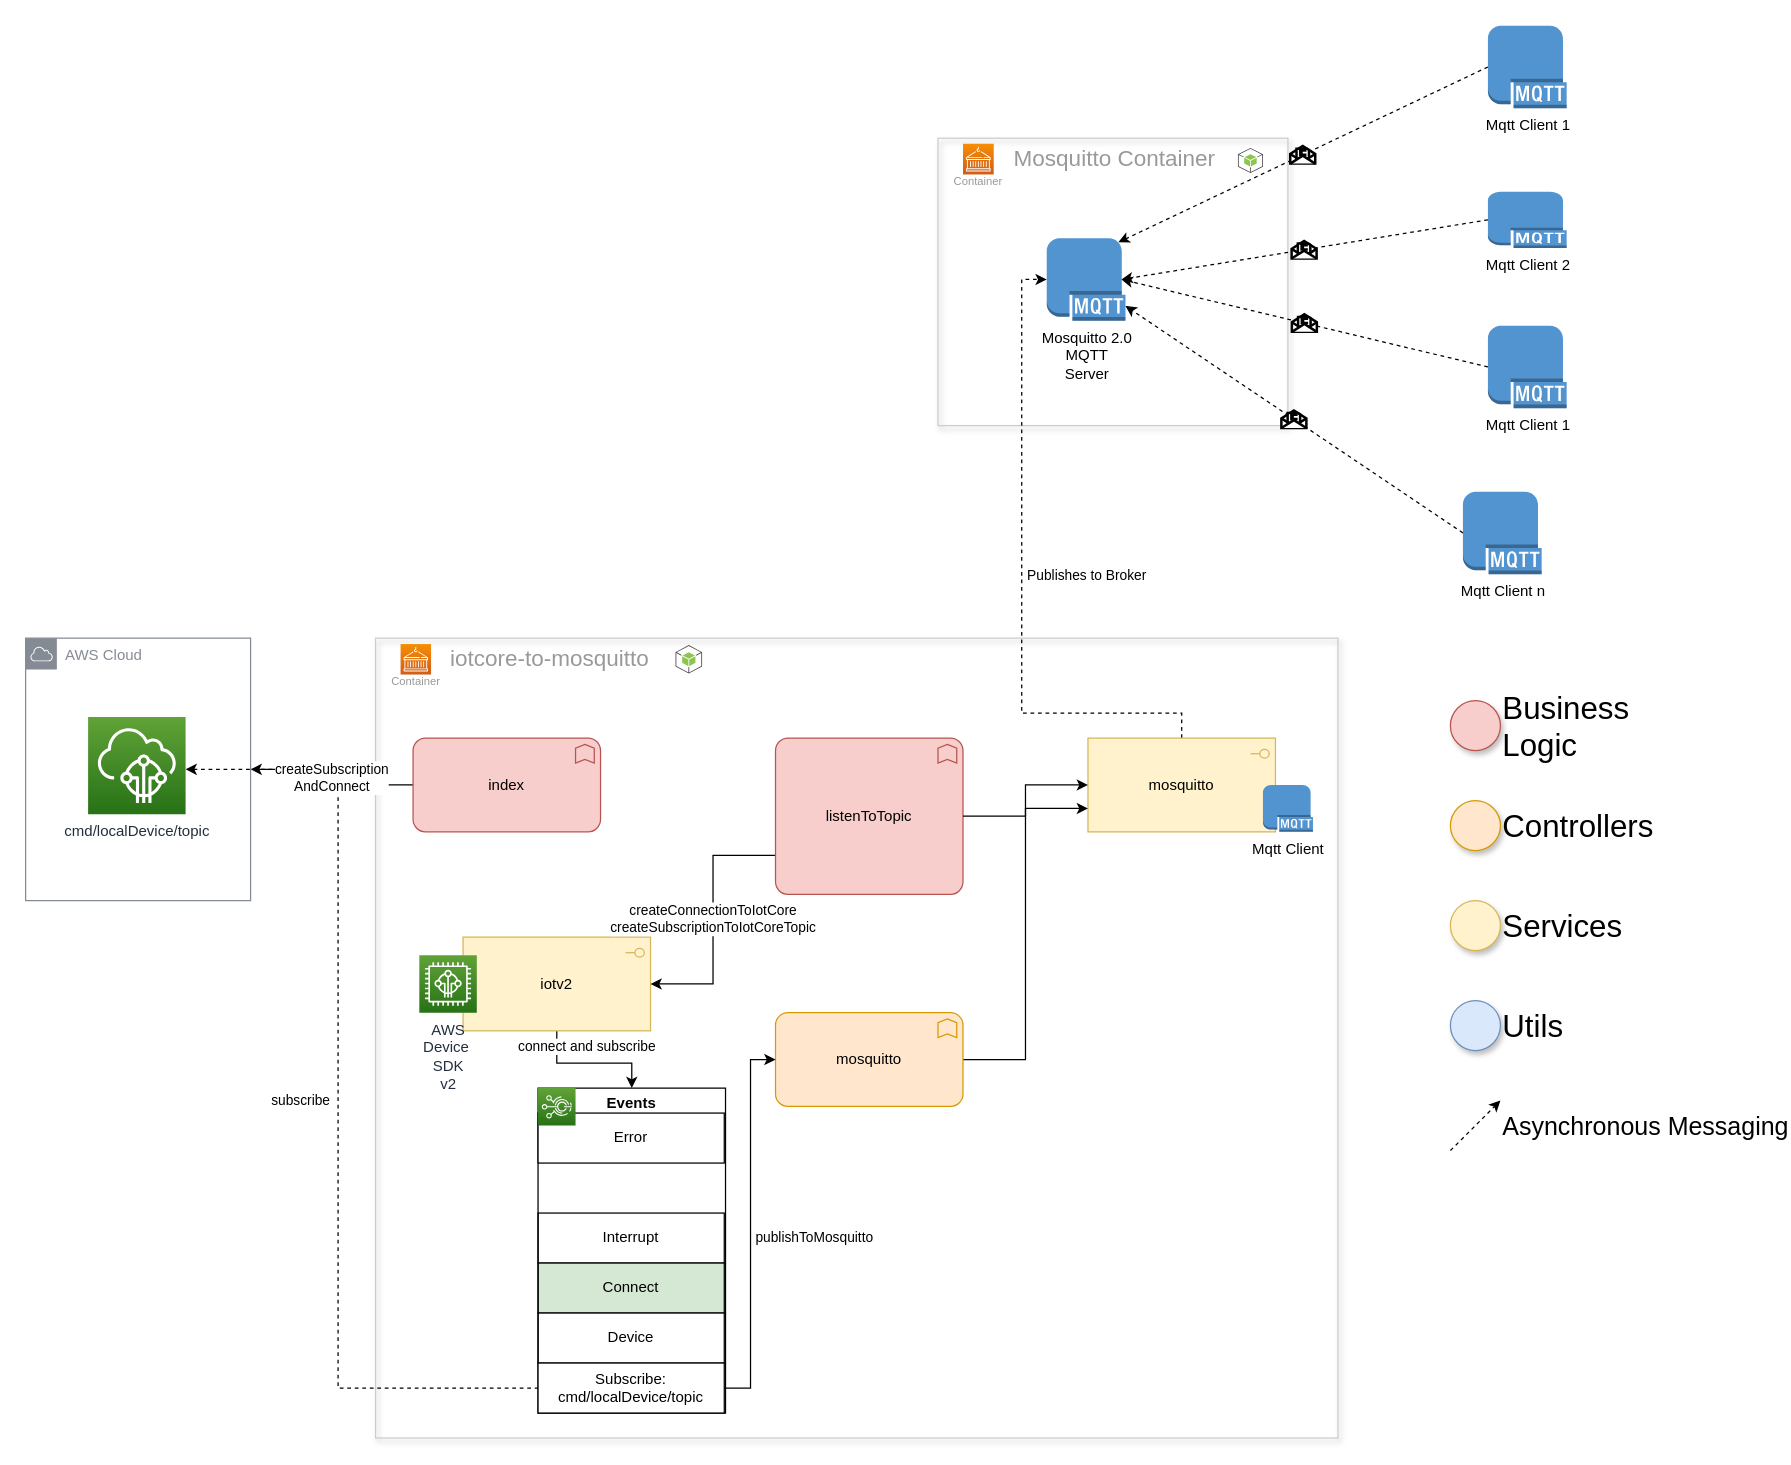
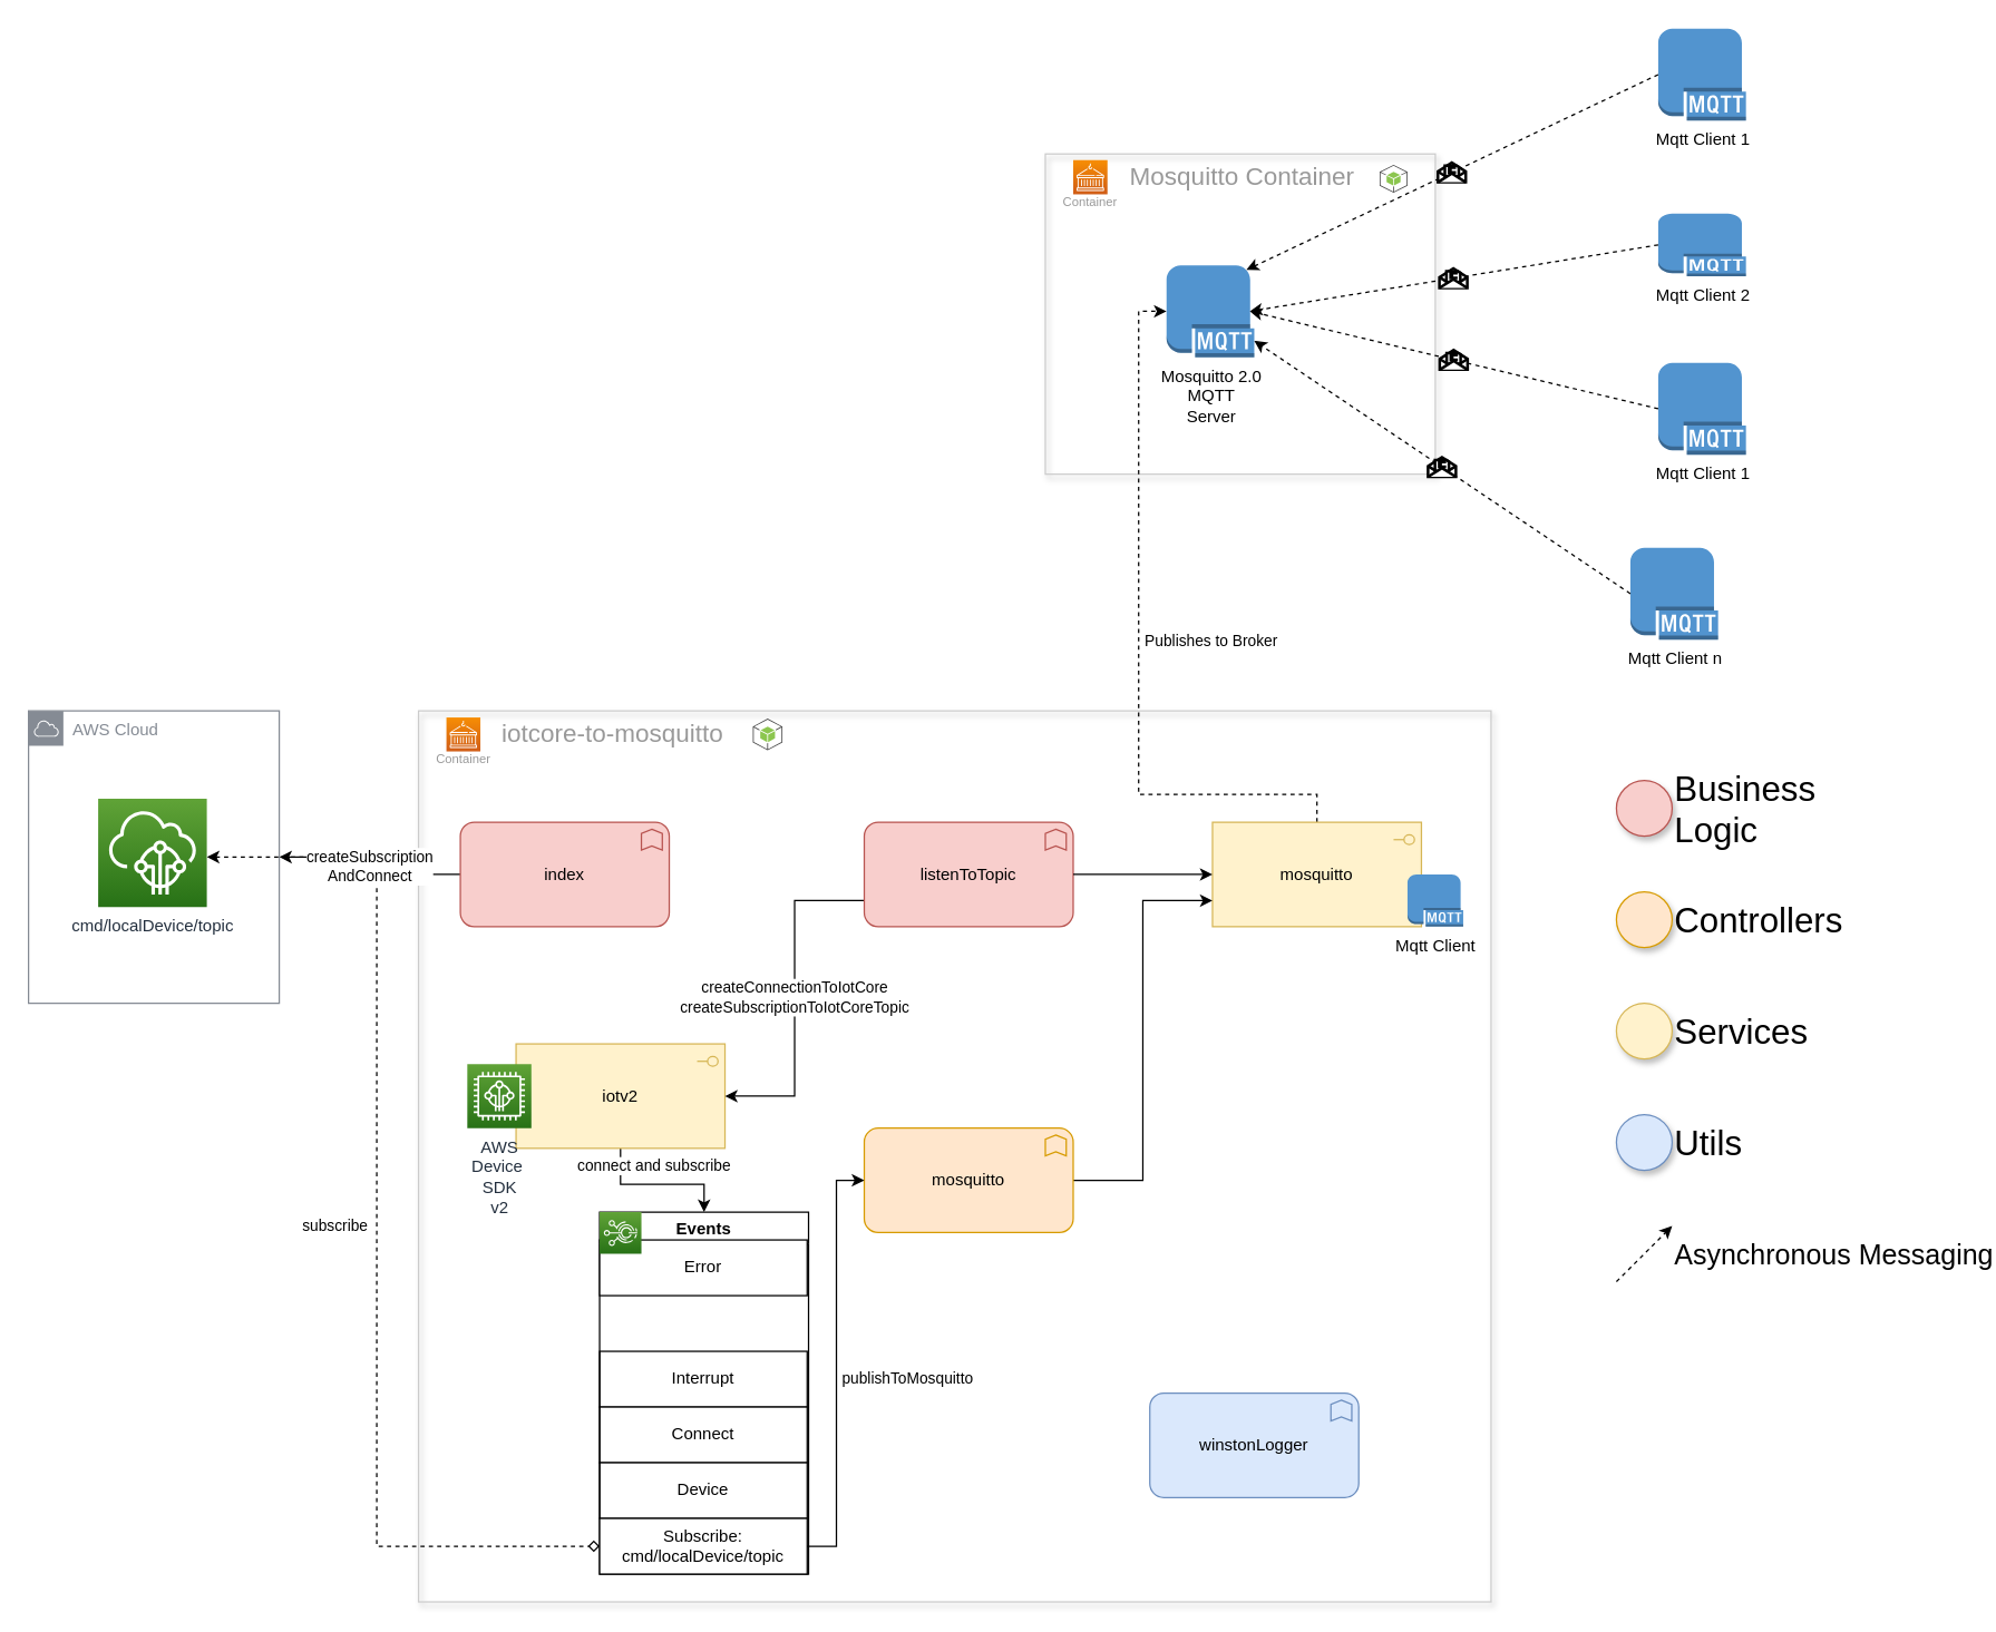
- <mxCell id="35" value="listenToTopic" style="html=1;outlineConnect=0;whiteSpace=wrap;fillColor=#f8cecc;shape=mxgraph.archimate3.application;appType=func;archiType=rounded;strokeColor=#b85450;" parent="1" vertex="1"><mxGeometry x="620" y="590" width="150" height="125" as="geometry" /></mxCell>
+ <mxCell id="35" value="listenToTopic" style="html=1;outlineConnect=0;whiteSpace=wrap;fillColor=#f8cecc;shape=mxgraph.archimate3.application;appType=func;archiType=rounded;strokeColor=#b85450;" parent="1" vertex="1"><mxGeometry x="620" y="590" width="150" height="75" as="geometry" /></mxCell>
- <mxCell id="38" value="Connect" style="rounded=0;whiteSpace=wrap;html=1;fillColor=#d5e8d4;" parent="36" vertex="1"><mxGeometry y="80" width="149" height="40" as="geometry" /></mxCell>
+ <mxCell id="38" value="Connect" style="rounded=0;whiteSpace=wrap;html=1;" parent="36" vertex="1"><mxGeometry y="80" width="149" height="40" as="geometry" /></mxCell>
+ <mxCell id="44" value="winstonLogger" style="html=1;outlineConnect=0;whiteSpace=wrap;fillColor=#dae8fc;shape=mxgraph.archimate3.application;appType=func;archiType=rounded;strokeColor=#6c8ebf;" parent="1" vertex="1"><mxGeometry x="825" y="1000" width="150" height="75" as="geometry" /></mxCell>
- <mxCell id="3" value="subscribe" style="edgeStyle=orthogonalEdgeStyle;rounded=0;orthogonalLoop=1;jettySize=auto;html=1;entryX=0;entryY=0.5;entryDx=0;entryDy=0;dashed=1;startArrow=classic;startFill=1;endArrow=none;endFill=0;" parent="1" source="4" target="43" edge="1"><mxGeometry x="-0.004" y="-30" relative="1" as="geometry"><Array as="points"><mxPoint x="270" y="615" /><mxPoint x="270" y="1110" /></Array><mxPoint as="offset" /></mxGeometry></mxCell>
+ <mxCell id="3" value="subscribe" style="edgeStyle=orthogonalEdgeStyle;rounded=0;orthogonalLoop=1;jettySize=auto;html=1;entryX=0;entryY=0.5;entryDx=0;entryDy=0;dashed=1;startArrow=classic;startFill=1;endArrow=diamond;endFill=0;" parent="1" source="4" target="43" edge="1"><mxGeometry x="-0.004" y="-30" relative="1" as="geometry"><Array as="points"><mxPoint x="270" y="615" /><mxPoint x="270" y="1110" /></Array><mxPoint as="offset" /></mxGeometry></mxCell>
